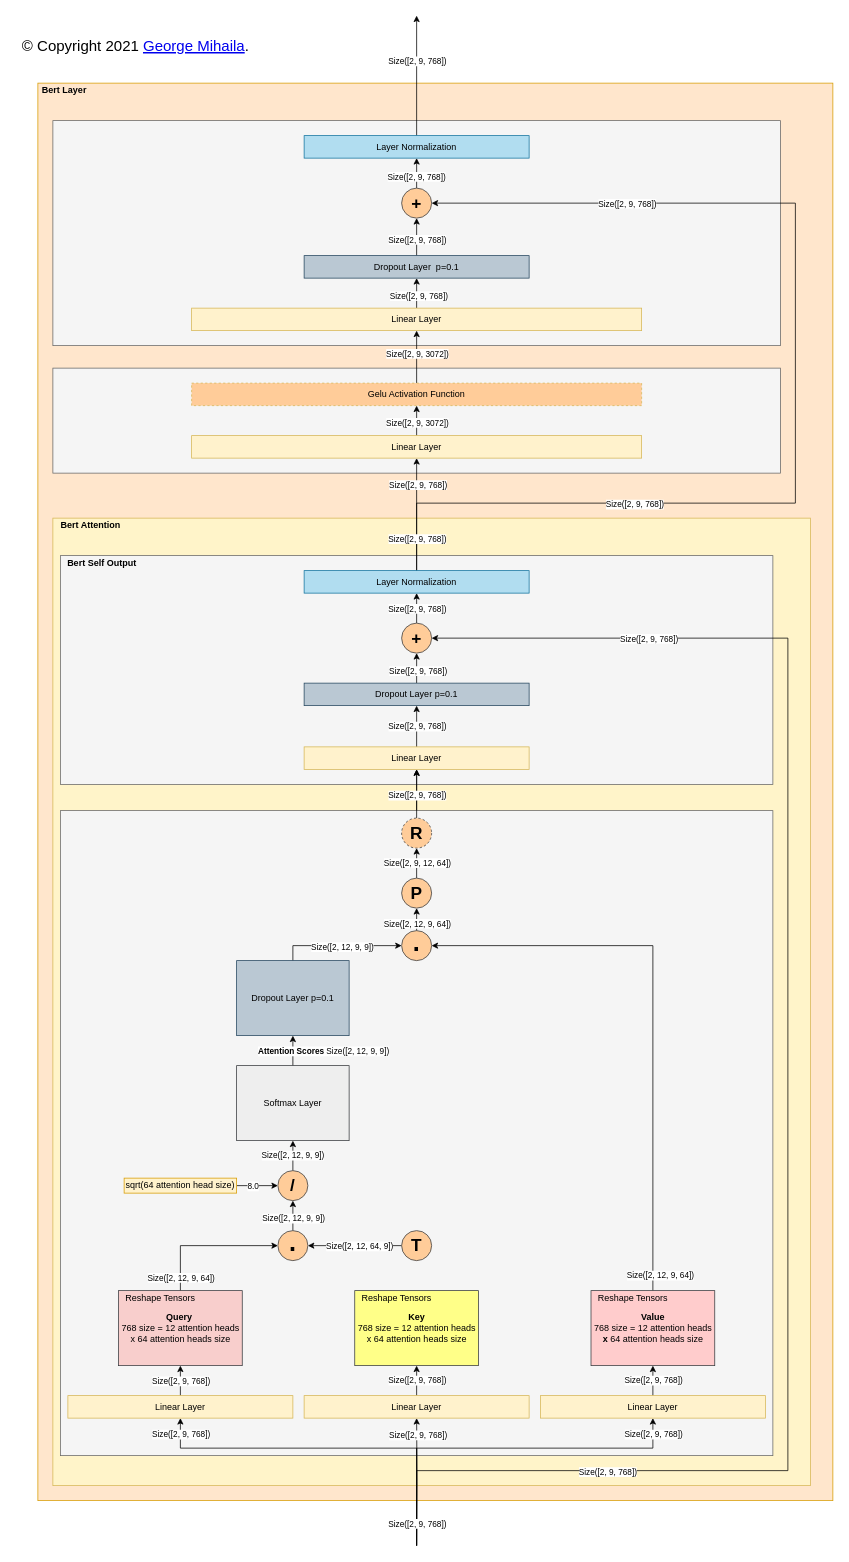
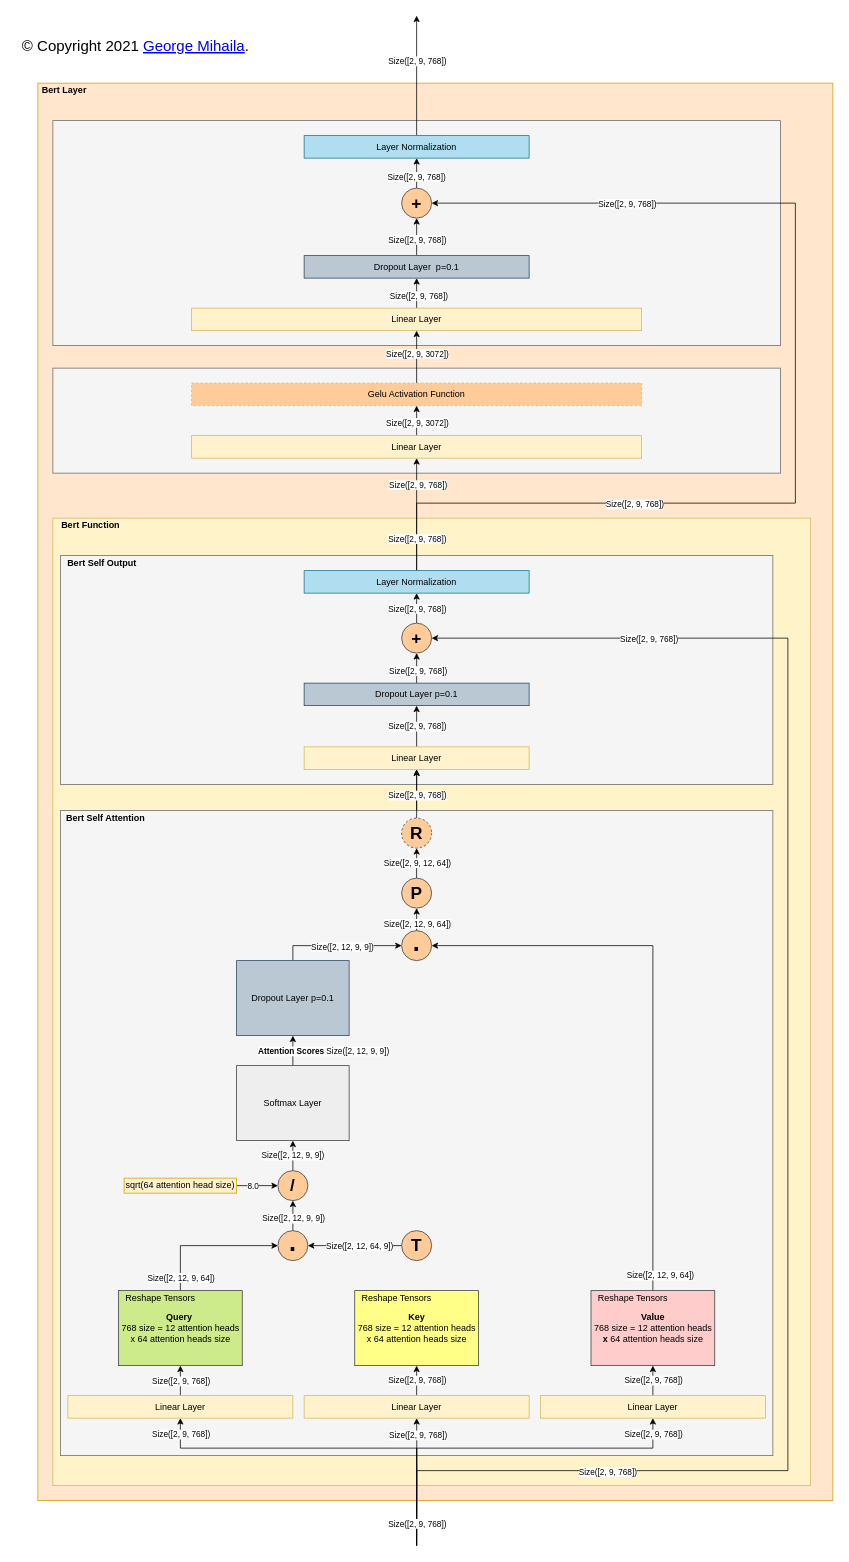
- <mxCell id="71" value="&lt;b&gt;Bert Attention&lt;/b&gt;" style="text;html=1;align=center;verticalAlign=middle;resizable=0;points=[];autosize=1;" parent="1" vertex="1"><mxGeometry x="70" y="690" width="100" height="20" as="geometry" /></mxCell>
+ <mxCell id="71" value="&lt;b&gt;Bert Function&lt;/b&gt;" style="text;html=1;align=center;verticalAlign=middle;resizable=0;points=[];autosize=1;" parent="1" vertex="1"><mxGeometry x="70" y="690" width="100" height="20" as="geometry" /></mxCell>
+ <mxCell id="22" value="&lt;b&gt;Bert Self Attention&lt;/b&gt;" style="text;html=1;align=center;verticalAlign=middle;resizable=0;points=[];autosize=1;" parent="1" vertex="1"><mxGeometry x="80" y="1080" width="120" height="20" as="geometry" /></mxCell>
- <mxCell id="34" value="&lt;b&gt;Query&amp;nbsp;&lt;br&gt;&lt;/b&gt;768 size = 12 attention heads x 64 attention heads size" style="rounded=0;whiteSpace=wrap;html=1;fillColor=#f8cecc;strokeColor=#36393d;" parent="1" vertex="1"><mxGeometry x="157.5" y="1720" width="165" height="100" as="geometry" /></mxCell>
+ <mxCell id="34" value="&lt;b&gt;Query&amp;nbsp;&lt;br&gt;&lt;/b&gt;768 size = 12 attention heads x 64 attention heads size" style="rounded=0;whiteSpace=wrap;html=1;fillColor=#cdeb8b;strokeColor=#36393d;" parent="1" vertex="1"><mxGeometry x="157.5" y="1720" width="165" height="100" as="geometry" /></mxCell>
